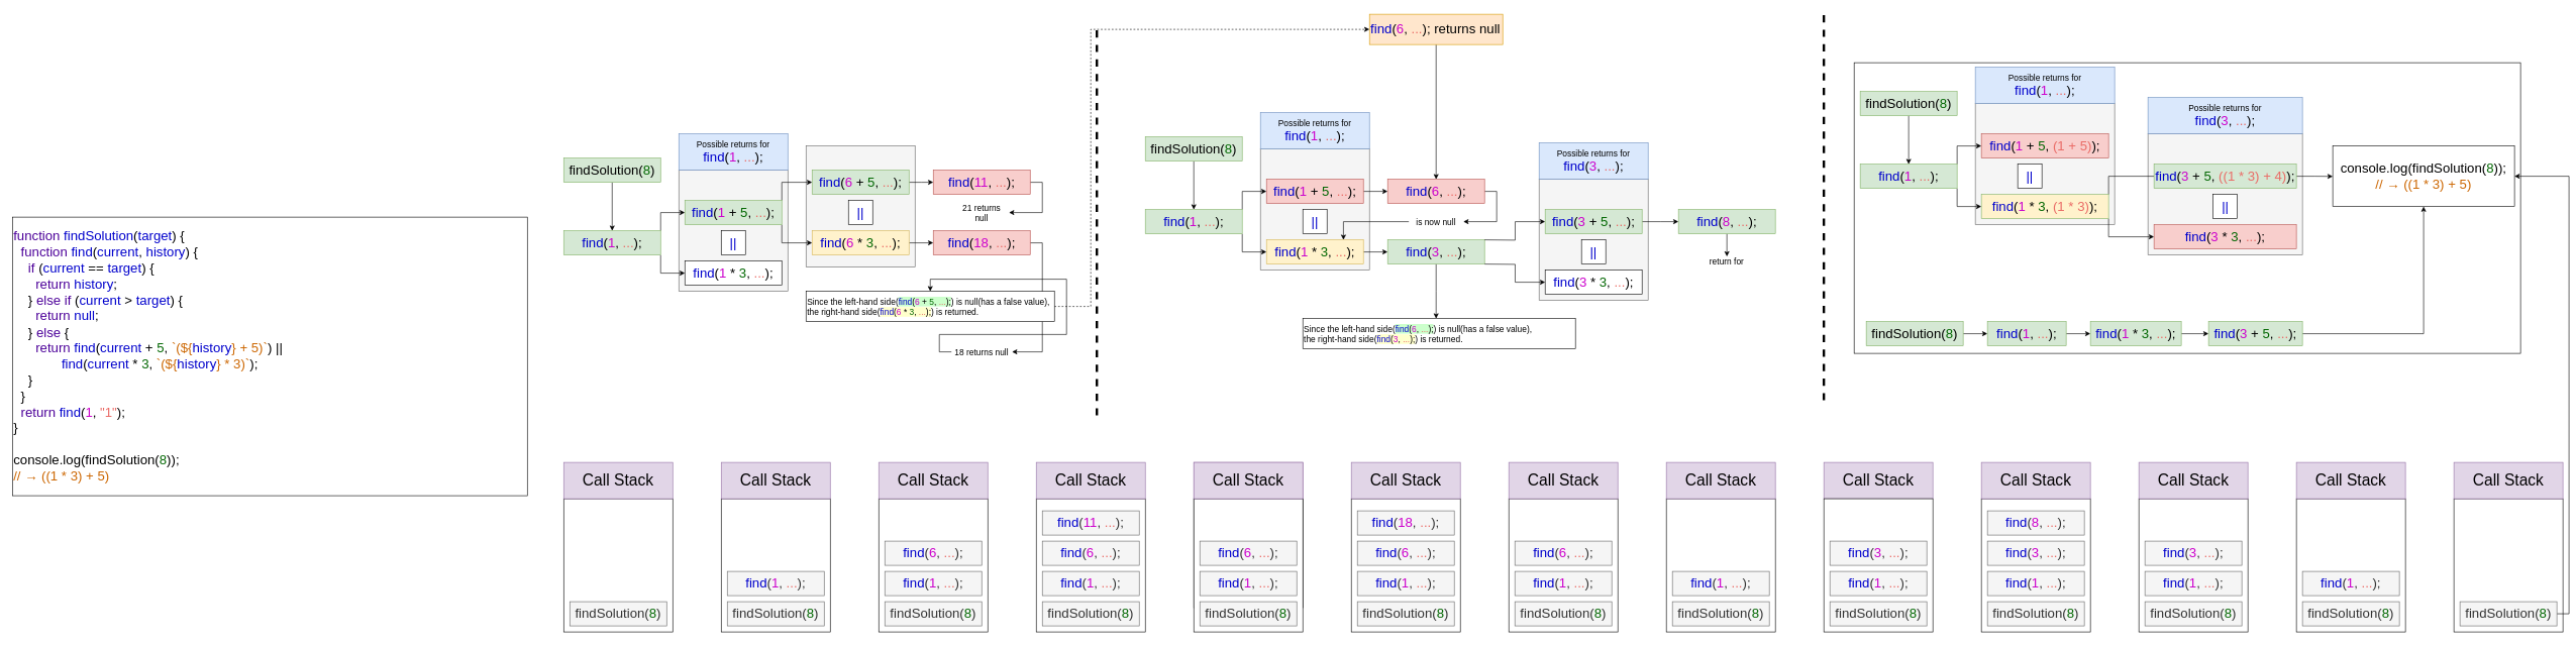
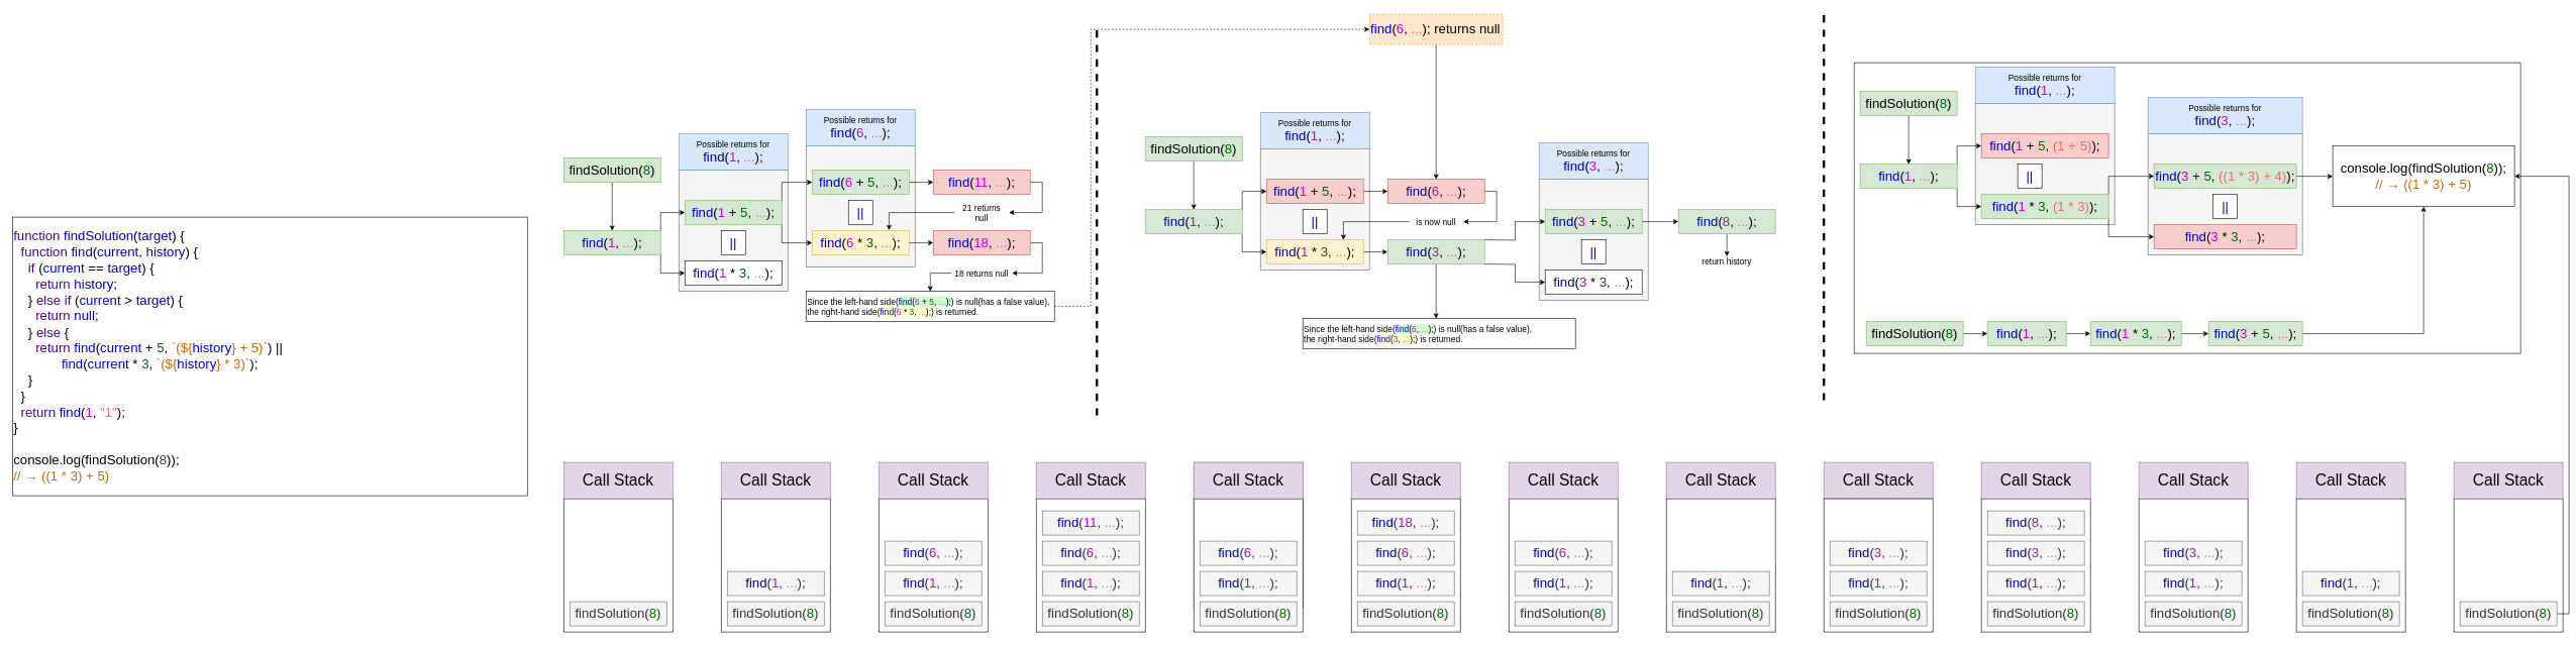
- <mxCell id="113" value="&lt;font color=&quot;#0000cc&quot; style=&quot;font-size: 22px&quot;&gt;find&lt;/font&gt;&lt;span style=&quot;font-size: 22px&quot;&gt;(&lt;/span&gt;&lt;font color=&quot;#cc00cc&quot; style=&quot;font-size: 22px&quot;&gt;6&lt;/font&gt;&lt;span style=&quot;font-size: 22px&quot;&gt;,&lt;/span&gt;&lt;span style=&quot;font-size: 22px&quot;&gt;&amp;nbsp;&lt;font color=&quot;#ea6b66&quot;&gt;...&lt;/font&gt;&lt;/span&gt;&lt;span style=&quot;font-size: 22px&quot;&gt;); returns null&lt;/span&gt;" style="rounded=0;whiteSpace=wrap;html=1;fontSize=14;align=left;fillColor=#ffe6cc;strokeColor=#d79b00;" parent="1" vertex="1"><mxGeometry x="2260" y="23" width="220" height="50" as="geometry" /></mxCell>
+ <mxCell id="113" value="&lt;font color=&quot;#0000cc&quot; style=&quot;font-size: 22px&quot;&gt;find&lt;/font&gt;&lt;span style=&quot;font-size: 22px&quot;&gt;(&lt;/span&gt;&lt;font color=&quot;#cc00cc&quot; style=&quot;font-size: 22px&quot;&gt;6&lt;/font&gt;&lt;span style=&quot;font-size: 22px&quot;&gt;,&lt;/span&gt;&lt;span style=&quot;font-size: 22px&quot;&gt;&amp;nbsp;&lt;font color=&quot;#ea6b66&quot;&gt;...&lt;/font&gt;&lt;/span&gt;&lt;span style=&quot;font-size: 22px&quot;&gt;); returns null&lt;/span&gt;" style="rounded=0;whiteSpace=wrap;html=1;fontSize=14;align=left;fillColor=#ffe6cc;strokeColor=#d79b00;dashed=1;" parent="1" vertex="1"><mxGeometry x="2260" y="23" width="220" height="50" as="geometry" /></mxCell>
+ <mxCell id="53" value="Possible returns for&lt;br&gt;&lt;font color=&quot;#0000cc&quot; style=&quot;font-size: 22px ; text-align: left&quot;&gt;find&lt;/font&gt;&lt;span style=&quot;font-size: 22px ; text-align: left&quot;&gt;(&lt;/span&gt;&lt;font color=&quot;#cc00cc&quot; style=&quot;font-size: 22px ; text-align: left&quot;&gt;6&lt;/font&gt;&lt;span style=&quot;font-size: 22px ; text-align: left&quot;&gt;,&lt;/span&gt;&lt;span style=&quot;font-size: 22px ; text-align: left&quot;&gt;&amp;nbsp;&lt;font color=&quot;#ea6b66&quot;&gt;...&lt;/font&gt;&lt;/span&gt;&lt;span style=&quot;font-size: 22px ; text-align: left&quot;&gt;);&lt;/span&gt;" style="rounded=0;whiteSpace=wrap;html=1;fontSize=14;fillColor=#dae8fc;strokeColor=#6c8ebf;" parent="1" vertex="1"><mxGeometry x="1330" y="180.5" width="180" height="60" as="geometry" /></mxCell>
- <mxCell id="91" style="edgeStyle=orthogonalEdgeStyle;rounded=0;orthogonalLoop=1;jettySize=auto;html=1;exitX=1;exitY=0;exitDx=0;exitDy=0;entryX=0;entryY=0.5;entryDx=0;entryDy=0;fontSize=14;fontColor=#FFFF99;endArrow=none;" parent="1" source="93" target="97" edge="1"><mxGeometry relative="1" as="geometry" /></mxCell>
+ <mxCell id="91" style="edgeStyle=orthogonalEdgeStyle;rounded=0;orthogonalLoop=1;jettySize=auto;html=1;exitX=1;exitY=0;exitDx=0;exitDy=0;entryX=0;entryY=0.5;entryDx=0;entryDy=0;fontSize=14;fontColor=#FFFF99;" parent="1" source="93" target="97" edge="1"><mxGeometry relative="1" as="geometry" /></mxCell>
- <mxCell id="93" value="&lt;font color=&quot;#0000cc&quot; style=&quot;font-size: 22px ; text-align: left&quot;&gt;find&lt;/font&gt;&lt;span style=&quot;font-size: 22px ; text-align: left&quot;&gt;(&lt;/span&gt;&lt;font color=&quot;#cc00cc&quot; style=&quot;font-size: 22px ; text-align: left&quot;&gt;1&amp;nbsp;&lt;/font&gt;&lt;span style=&quot;font-size: 22px ; text-align: left&quot;&gt;*&amp;nbsp;&lt;/span&gt;&lt;font color=&quot;#006600&quot; style=&quot;font-size: 22px ; text-align: left&quot;&gt;3&lt;/font&gt;&lt;span style=&quot;font-size: 22px ; text-align: left&quot;&gt;, &lt;font color=&quot;#ea6b66&quot;&gt;(1 * 3)&lt;/font&gt;&lt;/span&gt;&lt;span style=&quot;font-size: 22px ; text-align: left&quot;&gt;);&lt;/span&gt;" style="rounded=0;whiteSpace=wrap;html=1;fillColor=#fff2cc;strokeColor=#82b366;" parent="1" vertex="1"><mxGeometry x="3270" y="320.5" width="210" height="40" as="geometry" /></mxCell>
+ <mxCell id="93" value="&lt;font color=&quot;#0000cc&quot; style=&quot;font-size: 22px ; text-align: left&quot;&gt;find&lt;/font&gt;&lt;span style=&quot;font-size: 22px ; text-align: left&quot;&gt;(&lt;/span&gt;&lt;font color=&quot;#cc00cc&quot; style=&quot;font-size: 22px ; text-align: left&quot;&gt;1&amp;nbsp;&lt;/font&gt;&lt;span style=&quot;font-size: 22px ; text-align: left&quot;&gt;*&amp;nbsp;&lt;/span&gt;&lt;font color=&quot;#006600&quot; style=&quot;font-size: 22px ; text-align: left&quot;&gt;3&lt;/font&gt;&lt;span style=&quot;font-size: 22px ; text-align: left&quot;&gt;, &lt;font color=&quot;#ea6b66&quot;&gt;(1 * 3)&lt;/font&gt;&lt;/span&gt;&lt;span style=&quot;font-size: 22px ; text-align: left&quot;&gt;);&lt;/span&gt;" style="rounded=0;whiteSpace=wrap;html=1;fillColor=#d5e8d4;strokeColor=#82b366;" parent="1" vertex="1"><mxGeometry x="3270" y="320.5" width="210" height="40" as="geometry" /></mxCell>
+ <mxCell id="44" style="edgeStyle=orthogonalEdgeStyle;rounded=0;orthogonalLoop=1;jettySize=auto;html=1;exitX=0;exitY=0.5;exitDx=0;exitDy=0;entryX=0.794;entryY=-0.025;entryDx=0;entryDy=0;entryPerimeter=0;fontSize=14;fontColor=#000000;" parent="1" source="45" target="40" edge="1"><mxGeometry relative="1" as="geometry" /></mxCell>
- <mxCell id="83" value="&lt;span style=&quot;font-size: 14px&quot;&gt;return for&lt;/span&gt;" style="text;html=1;strokeColor=none;fillColor=none;align=center;verticalAlign=middle;whiteSpace=wrap;rounded=0;fontColor=#000000;" parent="1" vertex="1"><mxGeometry x="2805" y="423" width="90" height="15" as="geometry" /></mxCell>
+ <mxCell id="83" value="&lt;span style=&quot;font-size: 14px&quot;&gt;return history&lt;/span&gt;" style="text;html=1;strokeColor=none;fillColor=none;align=center;verticalAlign=middle;whiteSpace=wrap;rounded=0;fontColor=#000000;" parent="1" vertex="1"><mxGeometry x="2805" y="423" width="90" height="15" as="geometry" /></mxCell>
- <mxCell id="49" value="&lt;font style=&quot;font-size: 14px&quot;&gt;18 returns null&lt;/font&gt;" style="text;html=1;strokeColor=none;fillColor=none;align=center;verticalAlign=middle;whiteSpace=wrap;rounded=0;fontColor=#000000;" parent="1" vertex="1"><mxGeometry x="1570" y="573" width="100" height="15" as="geometry" /></mxCell>
+ <mxCell id="49" value="&lt;font style=&quot;font-size: 14px&quot;&gt;18 returns null&lt;/font&gt;" style="text;html=1;strokeColor=none;fillColor=none;align=center;verticalAlign=middle;whiteSpace=wrap;rounded=0;fontColor=#000000;" parent="1" vertex="1"><mxGeometry x="1570" y="443" width="100" height="15" as="geometry" /></mxCell>
